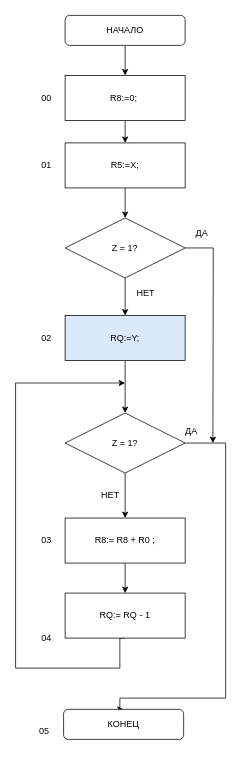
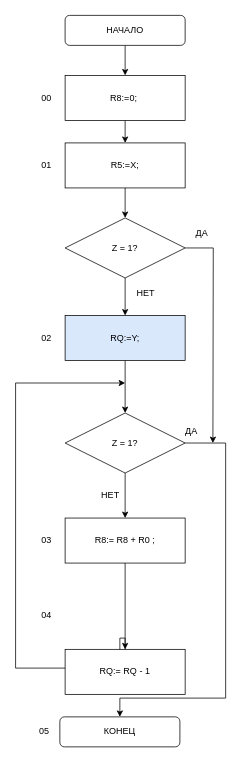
- <mxCell id="14" value="RQ:= RQ - 1" style="rounded=0;whiteSpace=wrap;html=1;" vertex="1" parent="1"><mxGeometry x="86" y="790" width="160" height="60" as="geometry" /></mxCell>
+ <mxCell id="14" value="RQ:= RQ - 1" style="rounded=0;whiteSpace=wrap;html=1;" vertex="1" parent="1"><mxGeometry x="86" y="865" width="160" height="60" as="geometry" /></mxCell>
- <mxCell id="28" value="04" style="text;html=1;align=center;verticalAlign=middle;resizable=0;points=[];autosize=1;strokeColor=none;fillColor=none;" vertex="1" parent="1"><mxGeometry x="46" y="840" width="30" height="20" as="geometry" /></mxCell>
+ <mxCell id="28" value="04" style="text;html=1;align=center;verticalAlign=middle;resizable=0;points=[];autosize=1;strokeColor=none;fillColor=none;" vertex="1" parent="1"><mxGeometry x="46" y="810" width="30" height="20" as="geometry" /></mxCell>
- <mxCell id="12" value="КОНЕЦ" style="rounded=1;whiteSpace=wrap;html=1;" vertex="1" parent="1"><mxGeometry x="84" y="945" width="160" height="40" as="geometry" /></mxCell>
+ <mxCell id="12" value="КОНЕЦ" style="rounded=1;whiteSpace=wrap;html=1;" vertex="1" parent="1"><mxGeometry x="79" y="955" width="160" height="40" as="geometry" /></mxCell>
